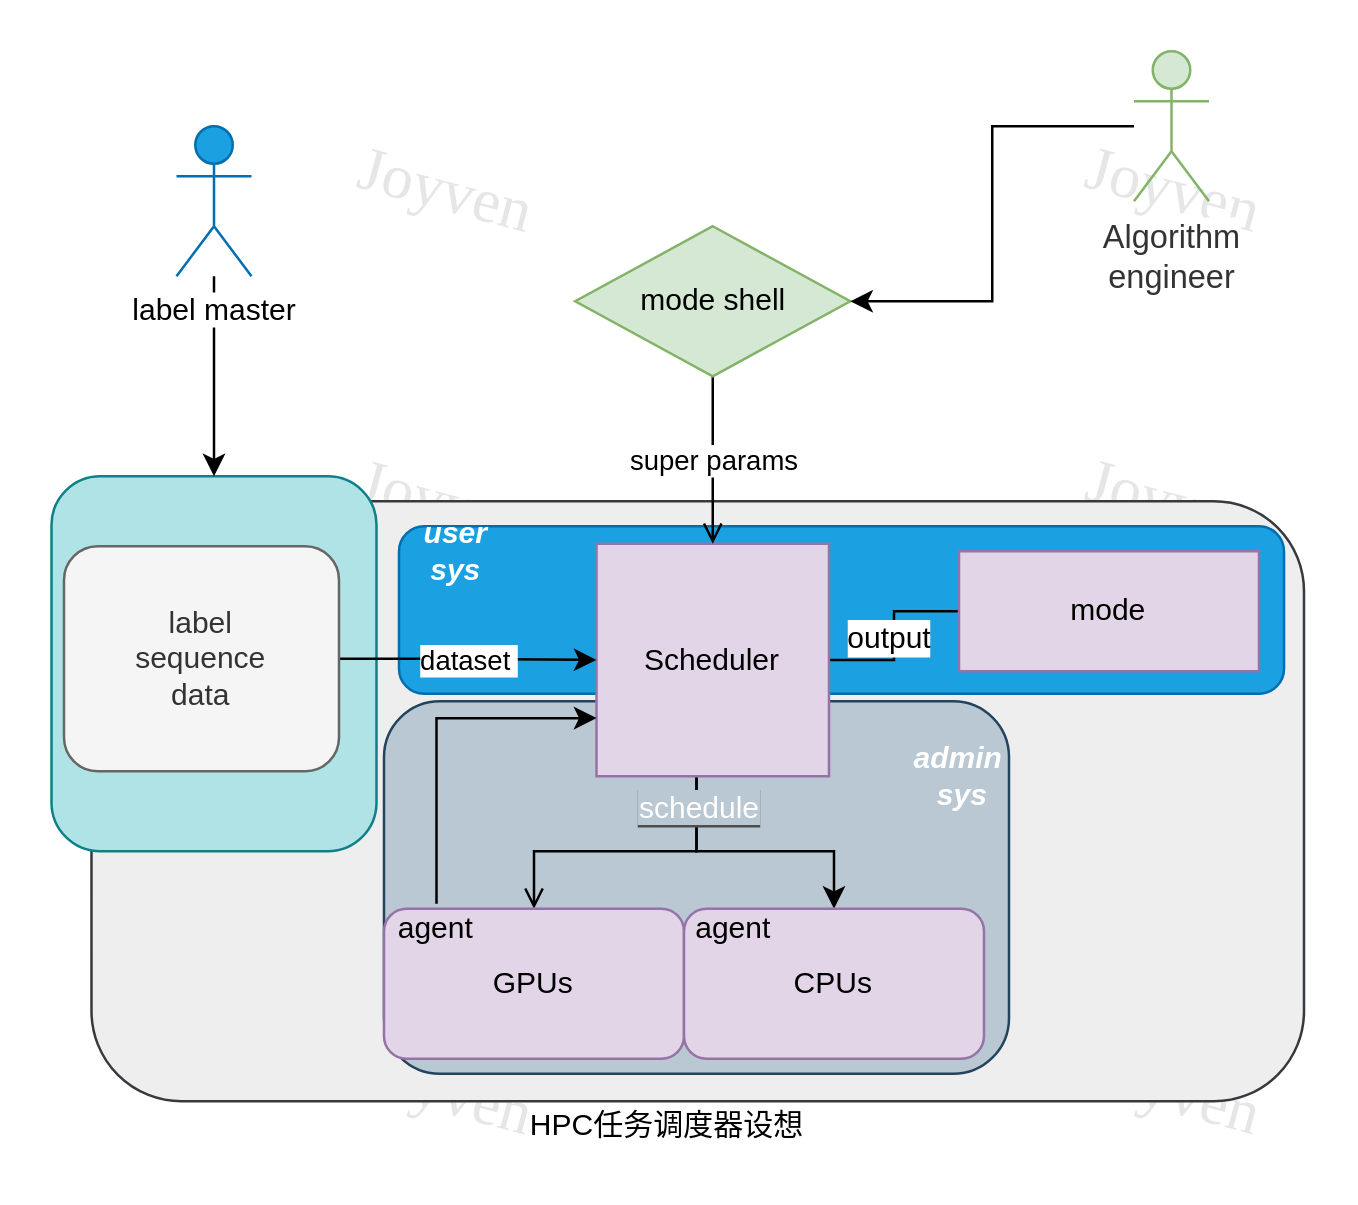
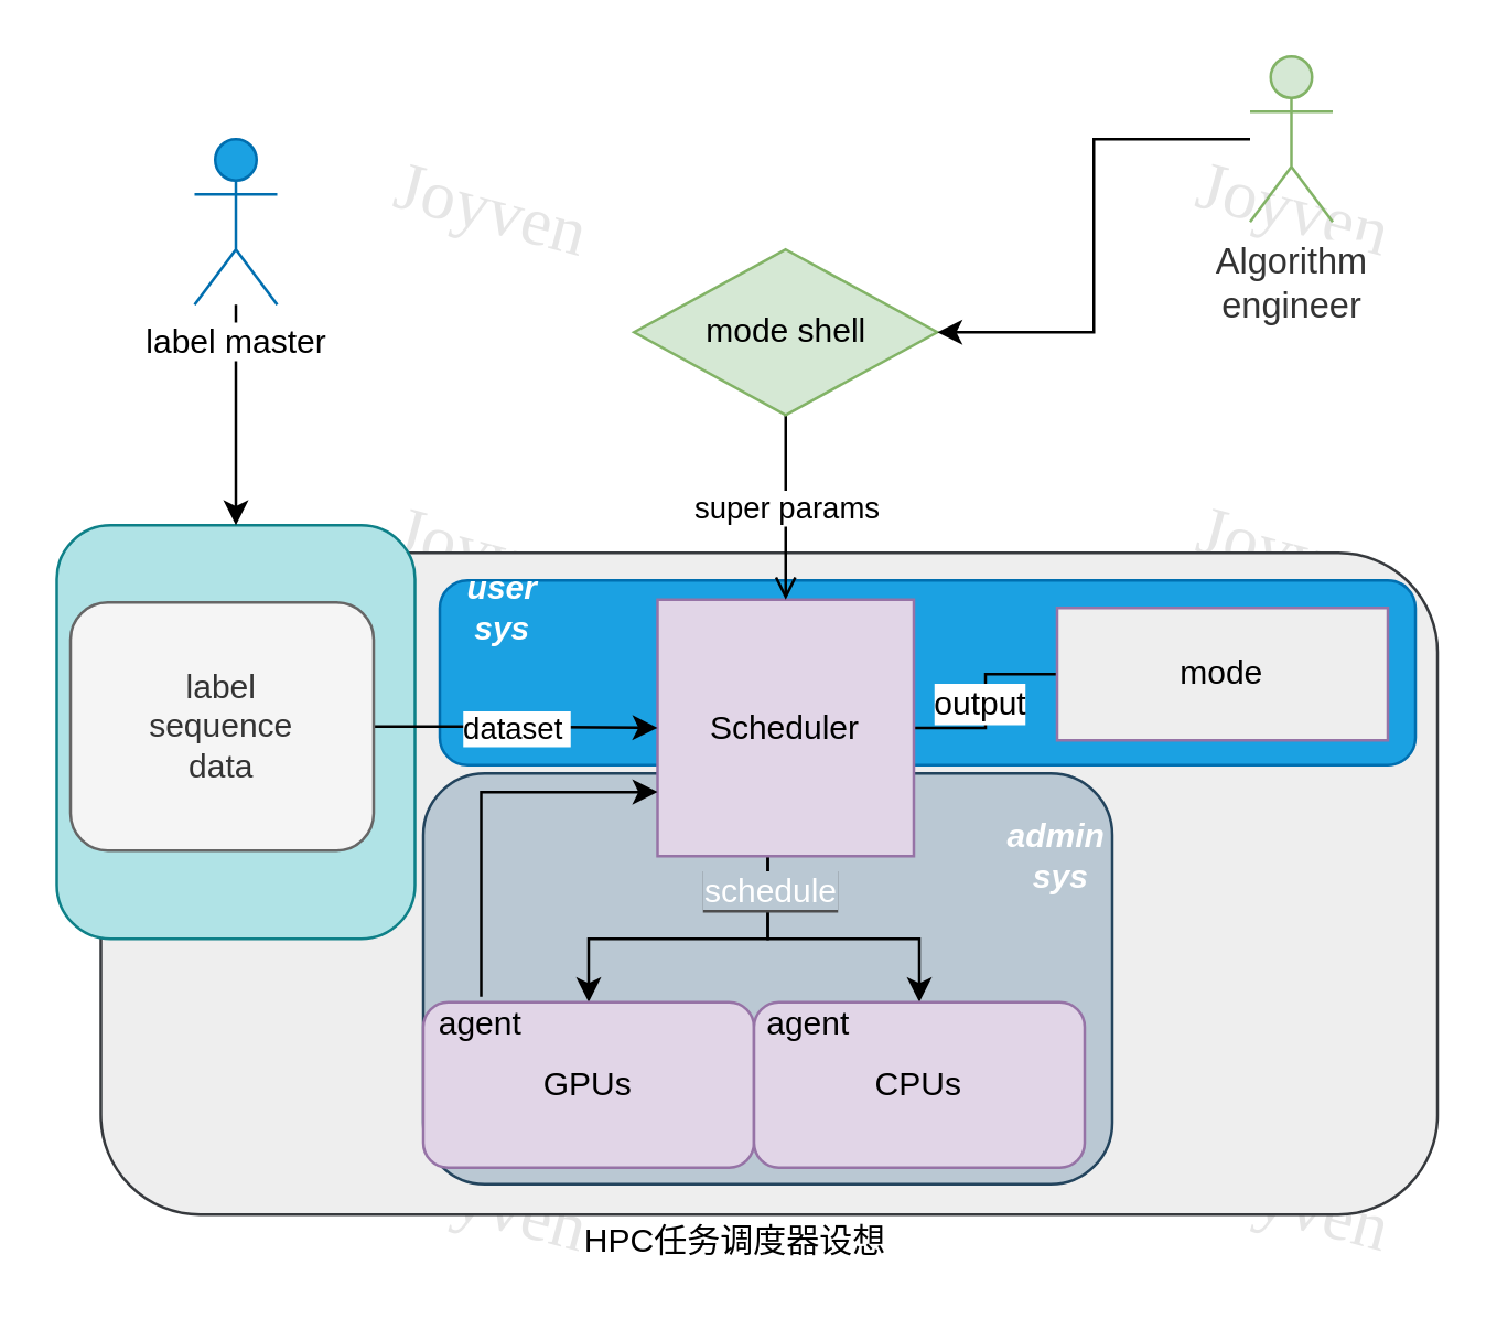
- <mxCell id="24" value="mode" style="rounded=0;whiteSpace=wrap;html=1;fillColor=#e1d5e7;strokeColor=#9673a6;" vertex="1" parent="1"><mxGeometry x="383" y="220" width="120" height="48" as="geometry" /></mxCell>
+ <mxCell id="24" value="mode" style="rounded=0;whiteSpace=wrap;html=1;fillColor=#eeeeee;strokeColor=#9673a6;" vertex="1" parent="1"><mxGeometry x="383" y="220" width="120" height="48" as="geometry" /></mxCell>
- <mxCell id="12" style="edgeStyle=orthogonalEdgeStyle;rounded=0;orthogonalLoop=1;jettySize=auto;html=1;entryX=0.5;entryY=0;entryDx=0;entryDy=0;startArrow=none;startFill=0;endArrow=open;" edge="1" parent="1" source="17" target="22"><mxGeometry relative="1" as="geometry"><Array as="points"><mxPoint x="278" y="340" /><mxPoint x="213" y="340" /></Array></mxGeometry></mxCell>
+ <mxCell id="12" style="edgeStyle=orthogonalEdgeStyle;rounded=0;orthogonalLoop=1;jettySize=auto;html=1;entryX=0.5;entryY=0;entryDx=0;entryDy=0;startArrow=none;startFill=0;" edge="1" parent="1" source="17" target="22"><mxGeometry relative="1" as="geometry"><Array as="points"><mxPoint x="278" y="340" /><mxPoint x="213" y="340" /></Array></mxGeometry></mxCell>
